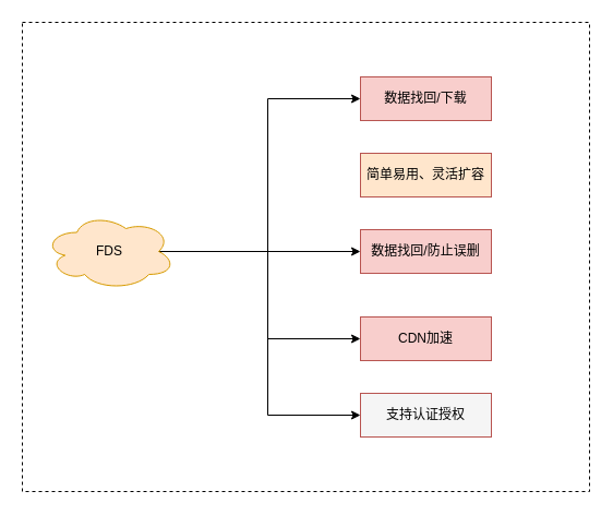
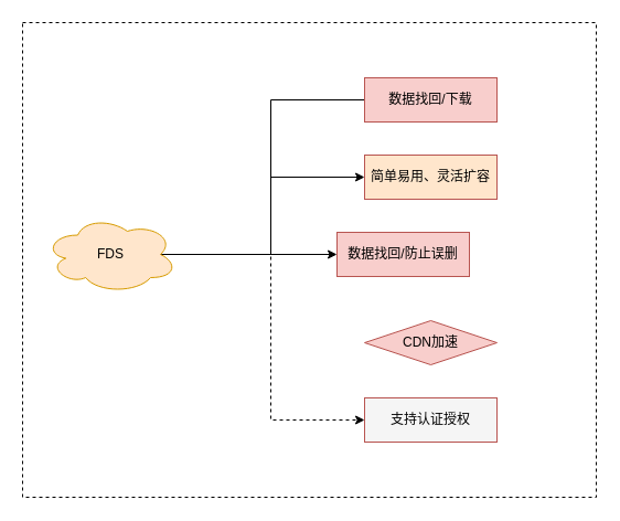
- <mxCell id="3" style="edgeStyle=orthogonalEdgeStyle;rounded=0;orthogonalLoop=1;jettySize=auto;html=1;exitX=0.875;exitY=0.5;exitDx=0;exitDy=0;exitPerimeter=0;entryX=0;entryY=0.5;entryDx=0;entryDy=0;" edge="1" parent="1" source="8" target="9"><mxGeometry relative="1" as="geometry" /></mxCell>
+ <mxCell id="3" style="edgeStyle=orthogonalEdgeStyle;rounded=0;orthogonalLoop=1;jettySize=auto;html=1;exitX=0.875;exitY=0.5;exitDx=0;exitDy=0;exitPerimeter=0;entryX=0;entryY=0.5;entryDx=0;entryDy=0;endArrow=none;" edge="1" parent="1" source="8" target="9"><mxGeometry relative="1" as="geometry" /></mxCell>
+ <mxCell id="4" style="edgeStyle=orthogonalEdgeStyle;rounded=0;orthogonalLoop=1;jettySize=auto;html=1;exitX=0.875;exitY=0.5;exitDx=0;exitDy=0;exitPerimeter=0;entryX=0;entryY=0.5;entryDx=0;entryDy=0;" edge="1" parent="1" source="8" target="10"><mxGeometry relative="1" as="geometry" /></mxCell>
- <mxCell id="11" value="数据找回/防止误删" style="rounded=0;whiteSpace=wrap;html=1;fillColor=#f8cecc;strokeColor=#b85450;" vertex="1" parent="1"><mxGeometry x="330" y="210" width="120" height="40" as="geometry" /></mxCell>
+ <mxCell id="11" value="数据找回/防止误删" style="rounded=0;whiteSpace=wrap;html=1;fillColor=#f8cecc;strokeColor=#b85450;" vertex="1" parent="1"><mxGeometry x="305" y="210" width="120" height="40" as="geometry" /></mxCell>
- <mxCell id="6" style="edgeStyle=orthogonalEdgeStyle;rounded=0;orthogonalLoop=1;jettySize=auto;html=1;exitX=0.875;exitY=0.5;exitDx=0;exitDy=0;exitPerimeter=0;entryX=0;entryY=0.5;entryDx=0;entryDy=0;" edge="1" parent="1" source="8" target="12"><mxGeometry relative="1" as="geometry" /></mxCell>
- <mxCell id="12" value="CDN加速" style="rounded=0;whiteSpace=wrap;html=1;fillColor=#f8cecc;strokeColor=#b85450;" vertex="1" parent="1"><mxGeometry x="330" y="290" width="120" height="40" as="geometry" /></mxCell>
+ <mxCell id="12" value="CDN加速" style="rhombus;whiteSpace=wrap;html=1;fillColor=#f8cecc;strokeColor=#b85450;" vertex="1" parent="1"><mxGeometry x="330" y="290" width="120" height="40" as="geometry" /></mxCell>
- <mxCell id="7" style="edgeStyle=orthogonalEdgeStyle;rounded=0;orthogonalLoop=1;jettySize=auto;html=1;exitX=0.875;exitY=0.5;exitDx=0;exitDy=0;exitPerimeter=0;entryX=0;entryY=0.5;entryDx=0;entryDy=0;" edge="1" parent="1" source="8" target="13"><mxGeometry relative="1" as="geometry" /></mxCell>
+ <mxCell id="7" style="edgeStyle=orthogonalEdgeStyle;rounded=0;orthogonalLoop=1;jettySize=auto;html=1;exitX=0.875;exitY=0.5;exitDx=0;exitDy=0;exitPerimeter=0;entryX=0;entryY=0.5;entryDx=0;entryDy=0;dashed=1;" edge="1" parent="1" source="8" target="13"><mxGeometry relative="1" as="geometry" /></mxCell>
